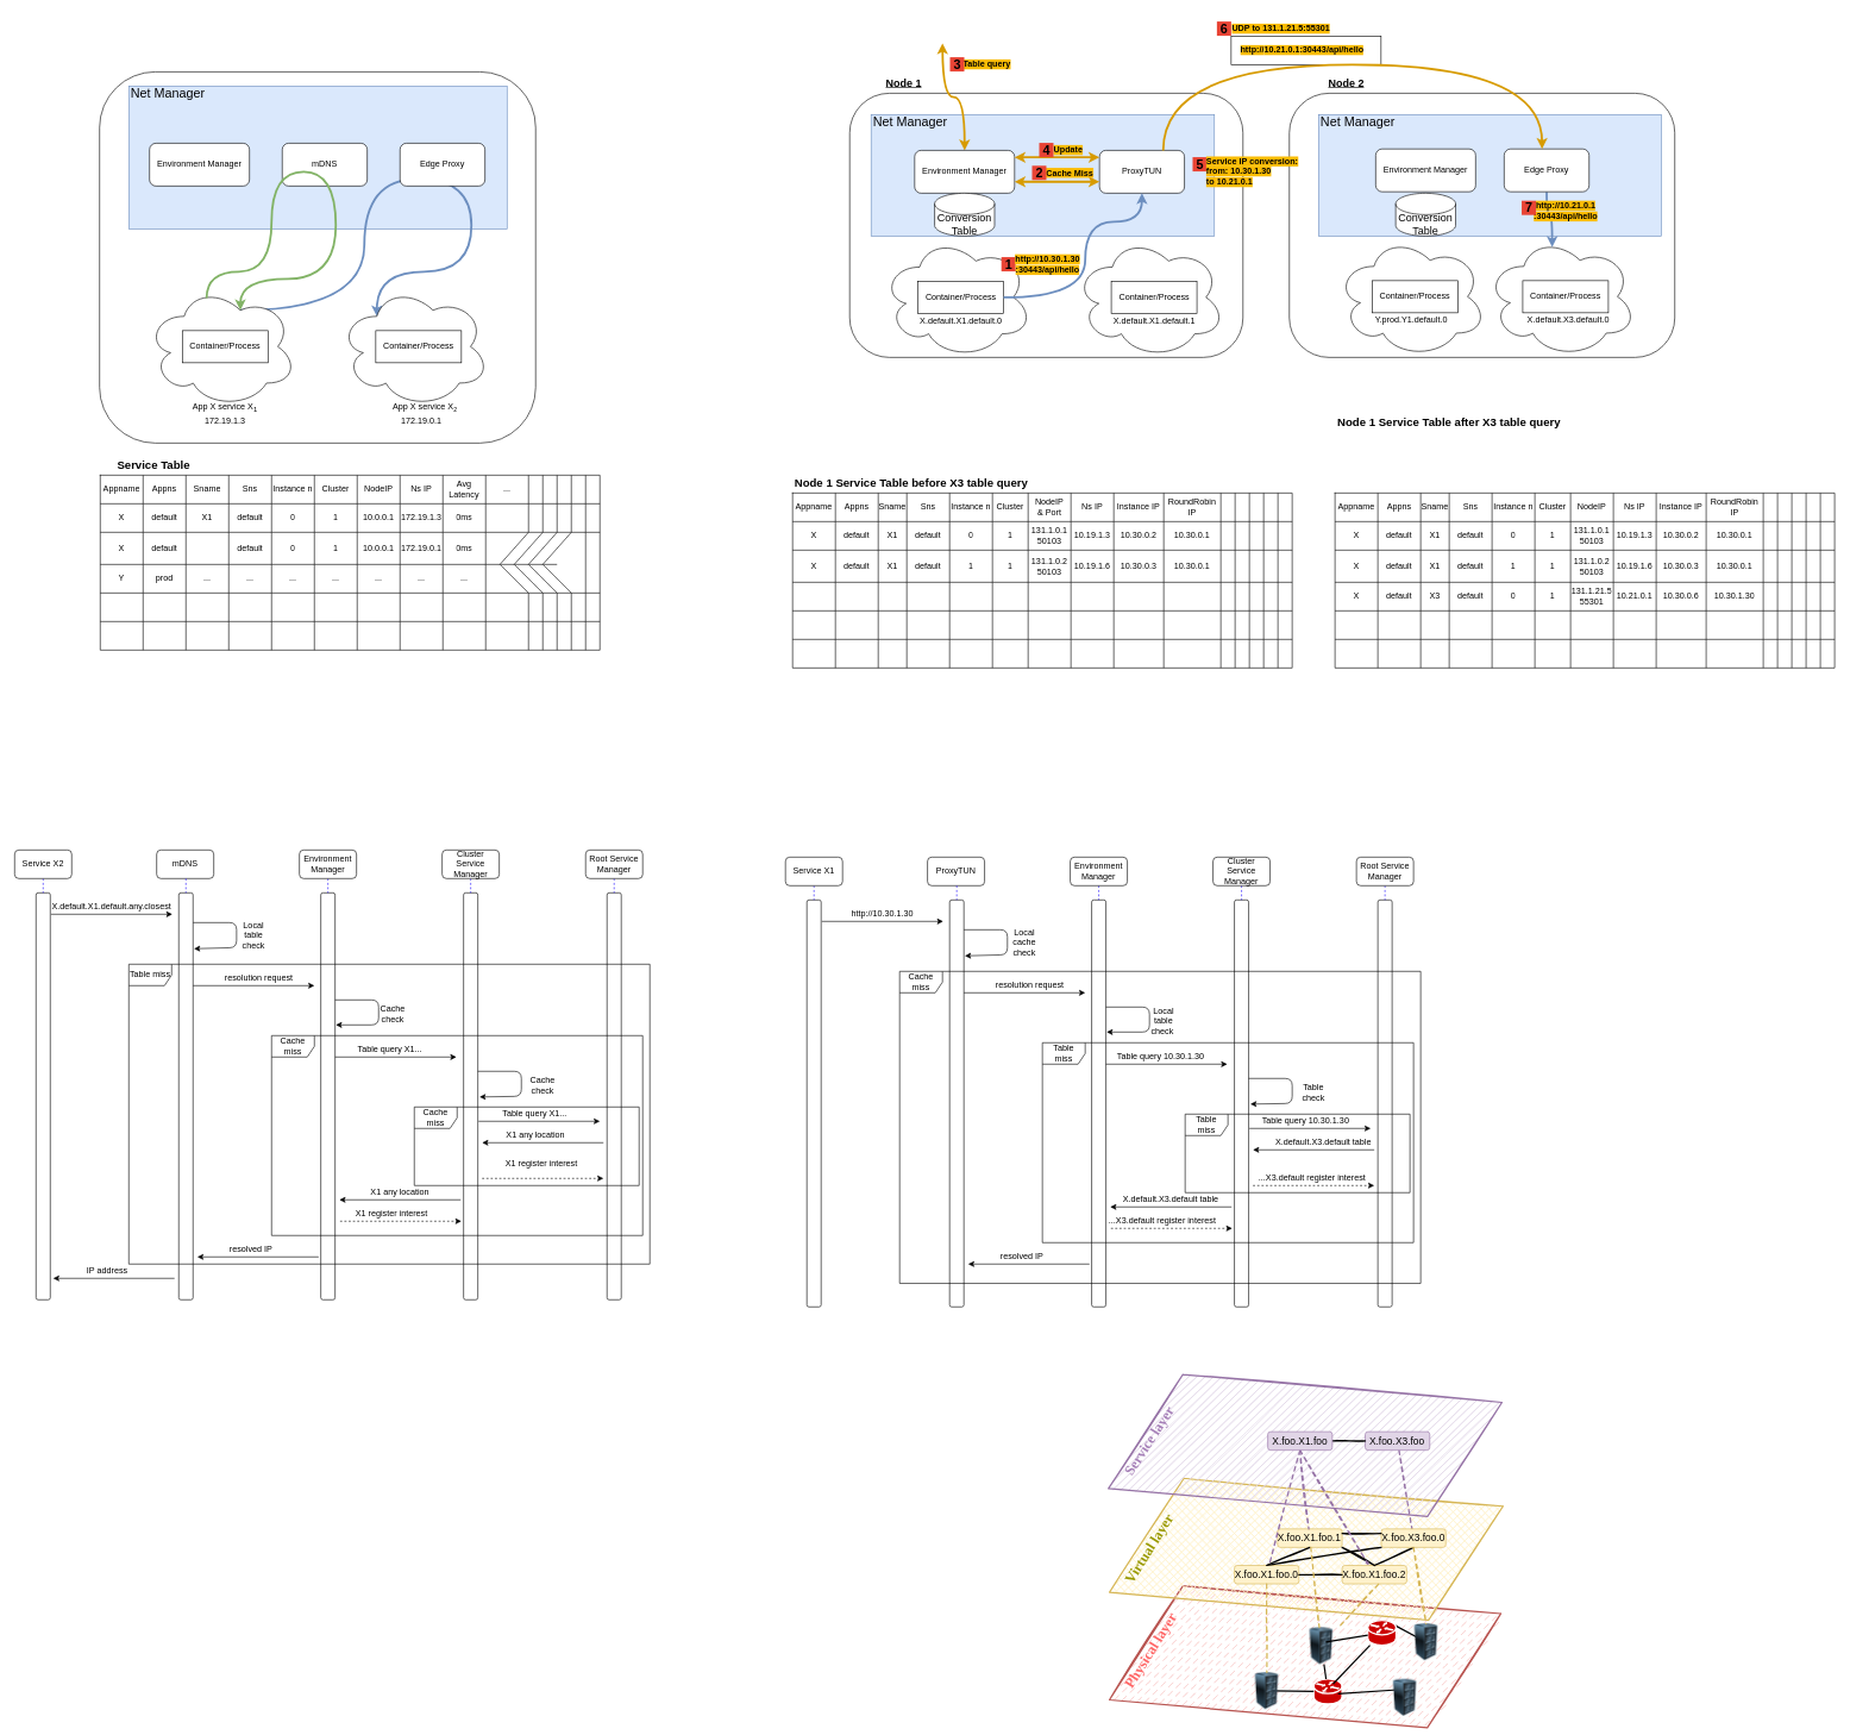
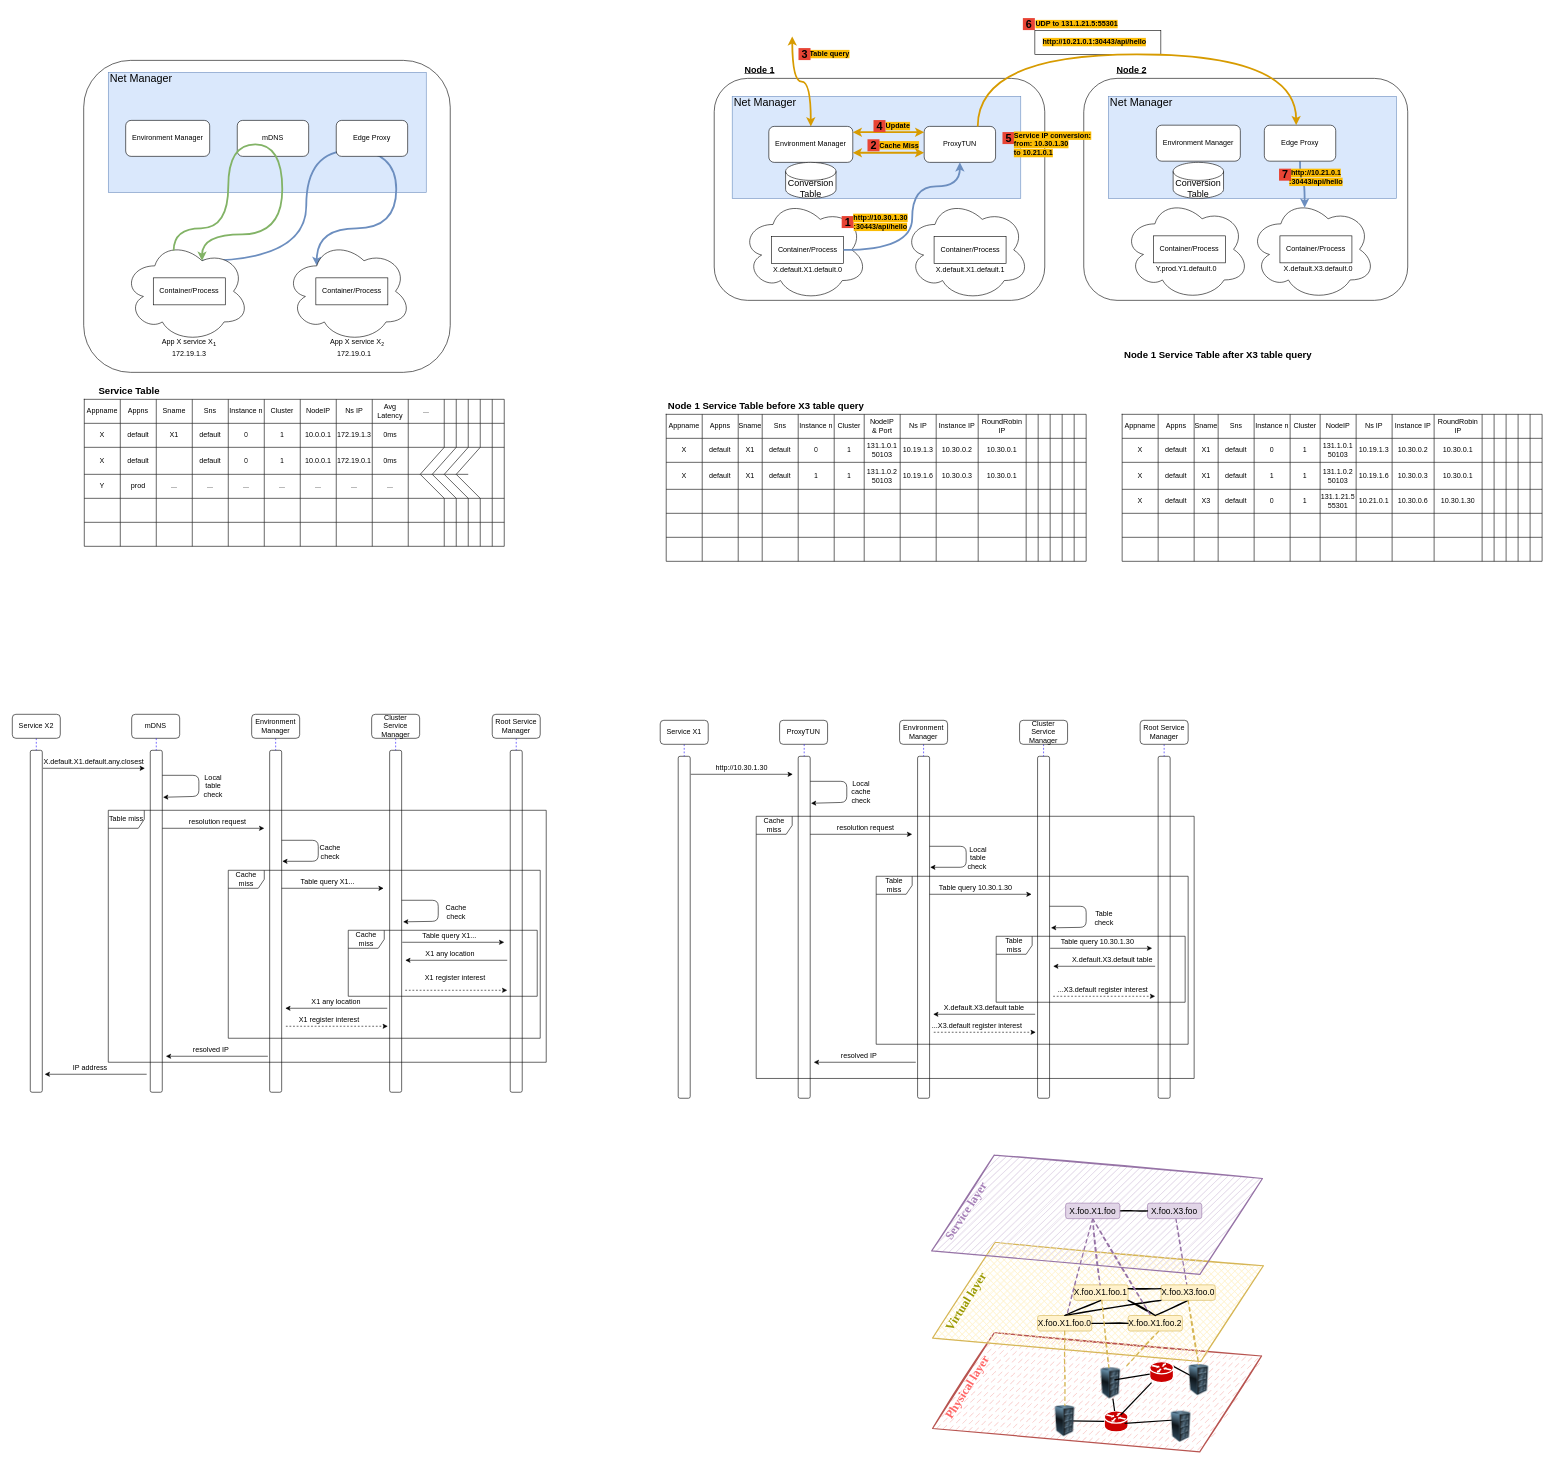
- <mxCell id="482" style="rounded=0;sketch=1;orthogonalLoop=1;jettySize=auto;html=1;exitX=0.5;exitY=1;exitDx=0;exitDy=0;dashed=1;fontSize=14;startArrow=none;startFill=0;endArrow=open;endFill=0;startSize=1;endSize=1;fillColor=#e1d5e7;strokeColor=#9673a6;strokeWidth=2;" edge="1" parent="1" source="483" target="469"><mxGeometry relative="1" as="geometry" /></mxCell>
+ <mxCell id="482" style="rounded=0;sketch=1;orthogonalLoop=1;jettySize=auto;html=1;exitX=0.5;exitY=1;exitDx=0;exitDy=0;dashed=1;fontSize=14;startArrow=none;startFill=0;endArrow=none;endFill=0;startSize=1;endSize=1;fillColor=#e1d5e7;strokeColor=#9673a6;strokeWidth=2;" edge="1" parent="1" source="483" target="469"><mxGeometry relative="1" as="geometry" /></mxCell>
